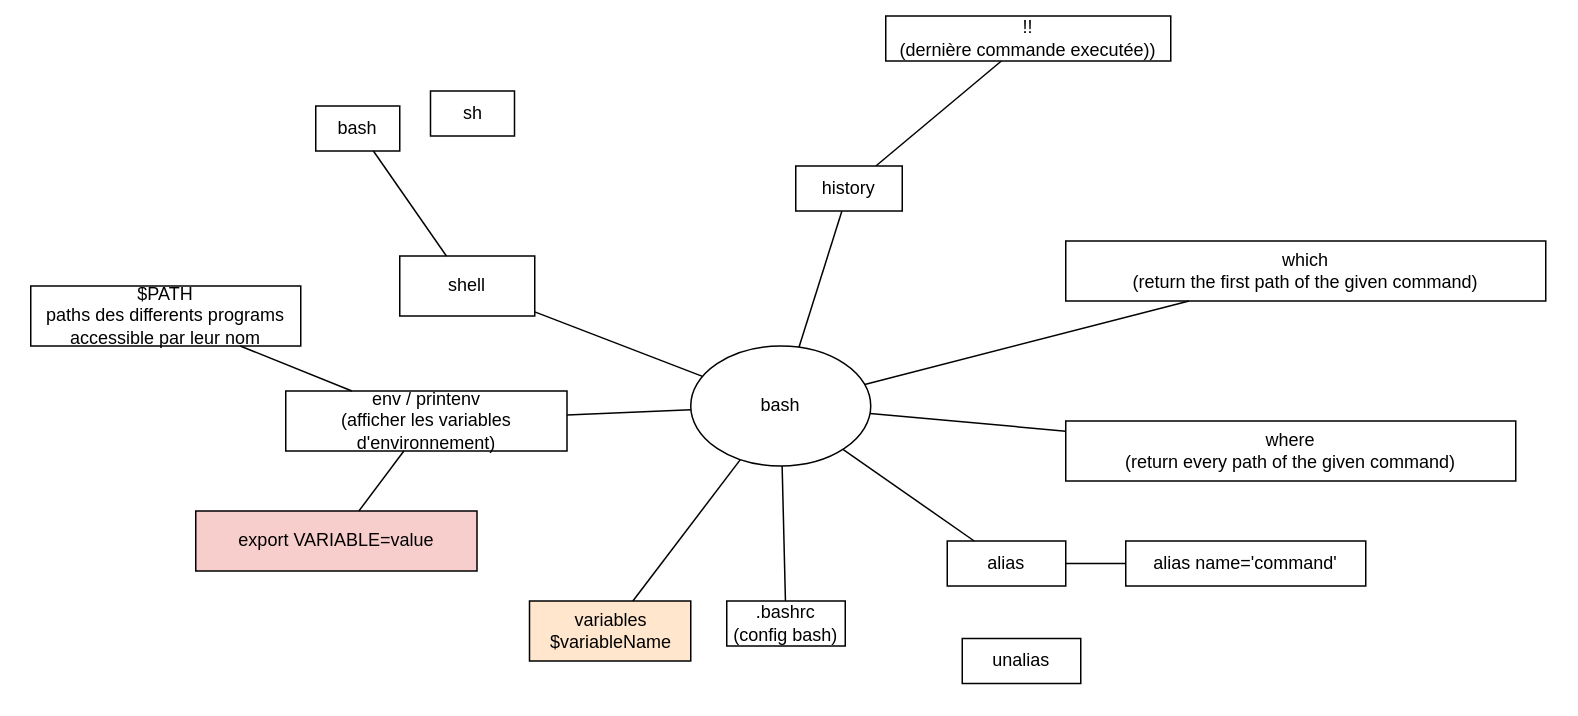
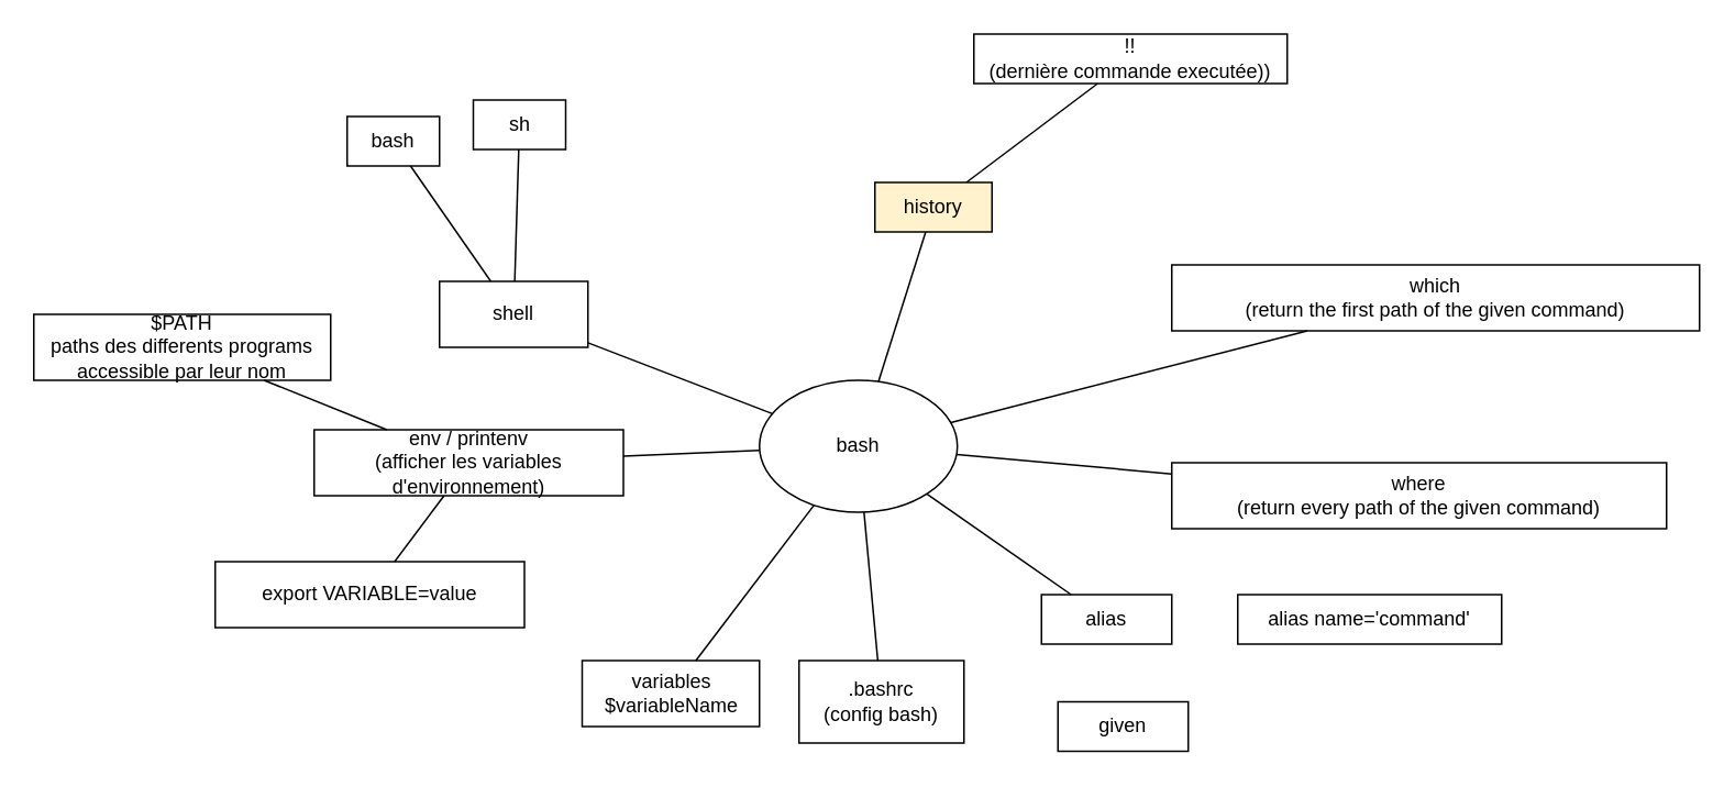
- <mxCell id="12" value="!!&lt;br&gt;(dernière commande executée))" style="rounded=0;whiteSpace=wrap;html=1;" vertex="1" parent="1"><mxGeometry x="590" y="10" width="190" height="30" as="geometry" /></mxCell>
+ <mxCell id="12" value="!!&lt;br&gt;(dernière commande executée))" style="rounded=0;whiteSpace=wrap;html=1;" vertex="1" parent="1"><mxGeometry x="590" y="20" width="190" height="30" as="geometry" /></mxCell>
- <mxCell id="11" value="history" style="rounded=0;whiteSpace=wrap;html=1;" vertex="1" parent="1"><mxGeometry x="530" y="110" width="71" height="30" as="geometry" /></mxCell>
+ <mxCell id="11" value="history" style="rounded=0;whiteSpace=wrap;html=1;fillColor=#fff2cc;" vertex="1" parent="1"><mxGeometry x="530" y="110" width="71" height="30" as="geometry" /></mxCell>
+ <mxCell id="4" value="" style="edgeStyle=none;rounded=0;orthogonalLoop=1;jettySize=auto;html=1;endArrow=none;endFill=0;" edge="1" parent="1" source="5" target="7"><mxGeometry relative="1" as="geometry" /></mxCell>
- <mxCell id="28" value="export VARIABLE=value" style="rounded=0;whiteSpace=wrap;html=1;fillColor=#f8cecc;" vertex="1" parent="1"><mxGeometry x="130" y="340" width="187.5" height="40" as="geometry" /></mxCell>
+ <mxCell id="28" value="export VARIABLE=value" style="rounded=0;whiteSpace=wrap;html=1;" vertex="1" parent="1"><mxGeometry x="130" y="340" width="187.5" height="40" as="geometry" /></mxCell>
- <mxCell id="20" style="edgeStyle=none;rounded=0;orthogonalLoop=1;jettySize=auto;html=1;endArrow=none;endFill=0;" edge="1" parent="1" source="17" target="18"><mxGeometry relative="1" as="geometry"><mxPoint x="556.143" y="370" as="targetPoint" /><mxPoint x="541.347" y="319.278" as="sourcePoint" /></mxGeometry></mxCell>
- <mxCell id="21" value=".bashrc&lt;br&gt;(config bash)" style="rounded=0;whiteSpace=wrap;html=1;" vertex="1" parent="1"><mxGeometry x="484" y="400" width="79" height="30" as="geometry" /></mxCell>
+ <mxCell id="21" value=".bashrc&lt;br&gt;(config bash)" style="rounded=0;whiteSpace=wrap;html=1;" vertex="1" parent="1"><mxGeometry x="484" y="400" width="100" height="50" as="geometry" /></mxCell>
- <mxCell id="24" value="variables&lt;br&gt;$variableName" style="rounded=0;whiteSpace=wrap;html=1;fillColor=#ffe6cc;" vertex="1" parent="1"><mxGeometry x="352.5" y="400" width="107.5" height="40" as="geometry" /></mxCell>
+ <mxCell id="24" value="variables&lt;br&gt;$variableName" style="rounded=0;whiteSpace=wrap;html=1;" vertex="1" parent="1"><mxGeometry x="352.5" y="400" width="107.5" height="40" as="geometry" /></mxCell>
- <mxCell id="23" value="unalias" style="rounded=0;whiteSpace=wrap;html=1;" vertex="1" parent="1"><mxGeometry x="641" y="425" width="79" height="30" as="geometry" /></mxCell>
+ <mxCell id="23" value="given" style="rounded=0;whiteSpace=wrap;html=1;" vertex="1" parent="1"><mxGeometry x="641" y="425" width="79" height="30" as="geometry" /></mxCell>
